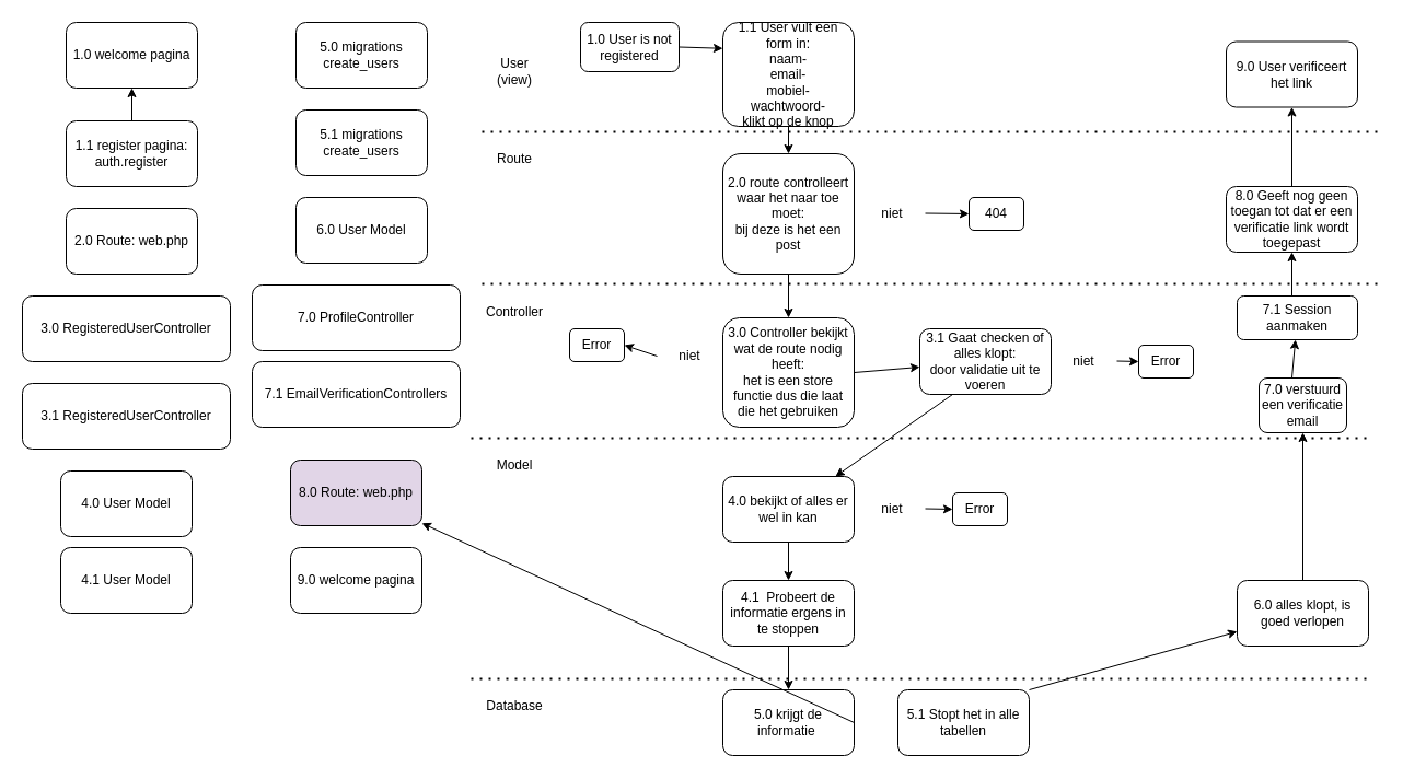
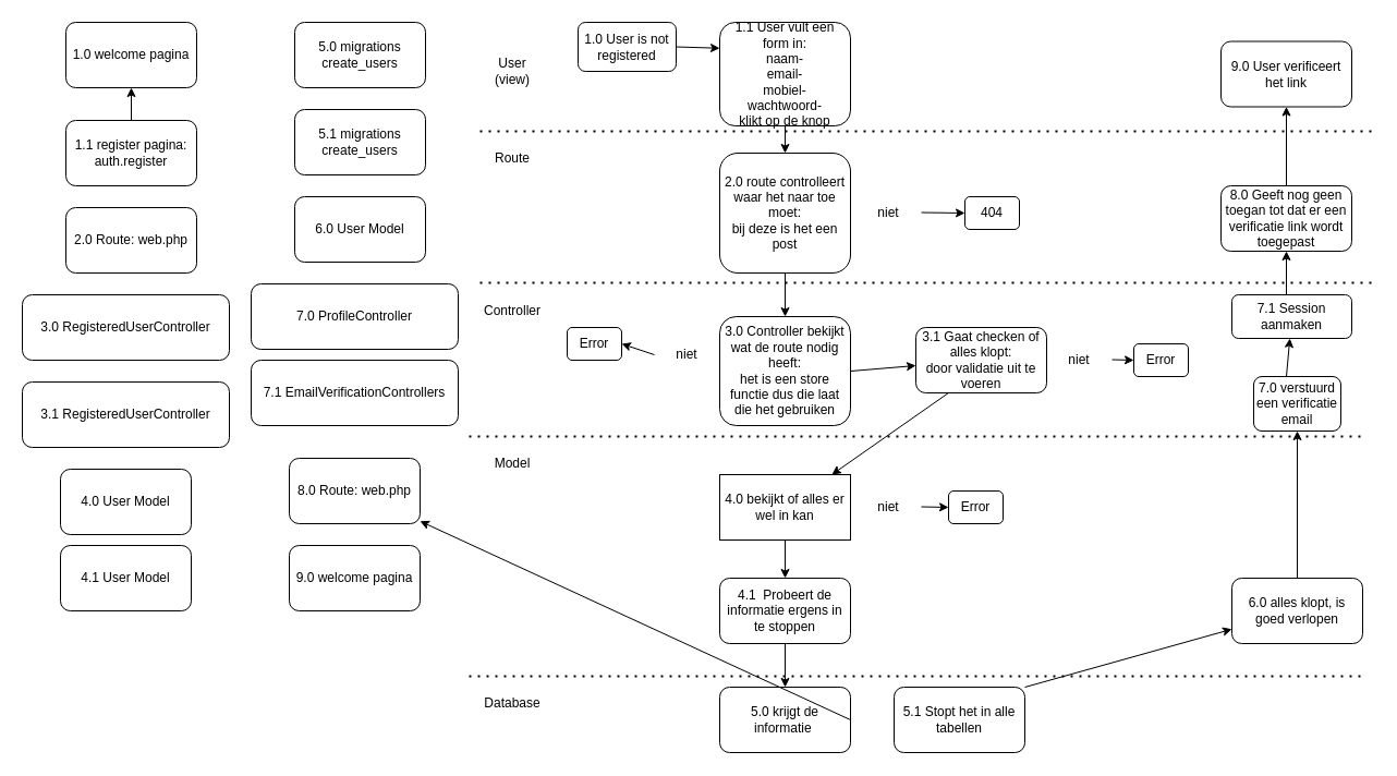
- <mxCell id="63" value="8.0 Route: web.php" style="rounded=1;whiteSpace=wrap;html=1;fillColor=#e1d5e7;" vertex="1" parent="1"><mxGeometry x="265" y="420" width="120" height="60" as="geometry" /></mxCell>
+ <mxCell id="63" value="8.0 Route: web.php" style="rounded=1;whiteSpace=wrap;html=1;" vertex="1" parent="1"><mxGeometry x="265" y="420" width="120" height="60" as="geometry" /></mxCell>
- <mxCell id="19" value="4.0 bekijkt of alles er wel in kan" style="rounded=1;whiteSpace=wrap;html=1;" vertex="1" parent="1"><mxGeometry x="660" y="435" width="120" height="60" as="geometry" /></mxCell>
+ <mxCell id="19" value="4.0 bekijkt of alles er wel in kan" style="whiteSpace=wrap;html=1;rounded=0;" vertex="1" parent="1"><mxGeometry x="660" y="435" width="120" height="60" as="geometry" /></mxCell>
